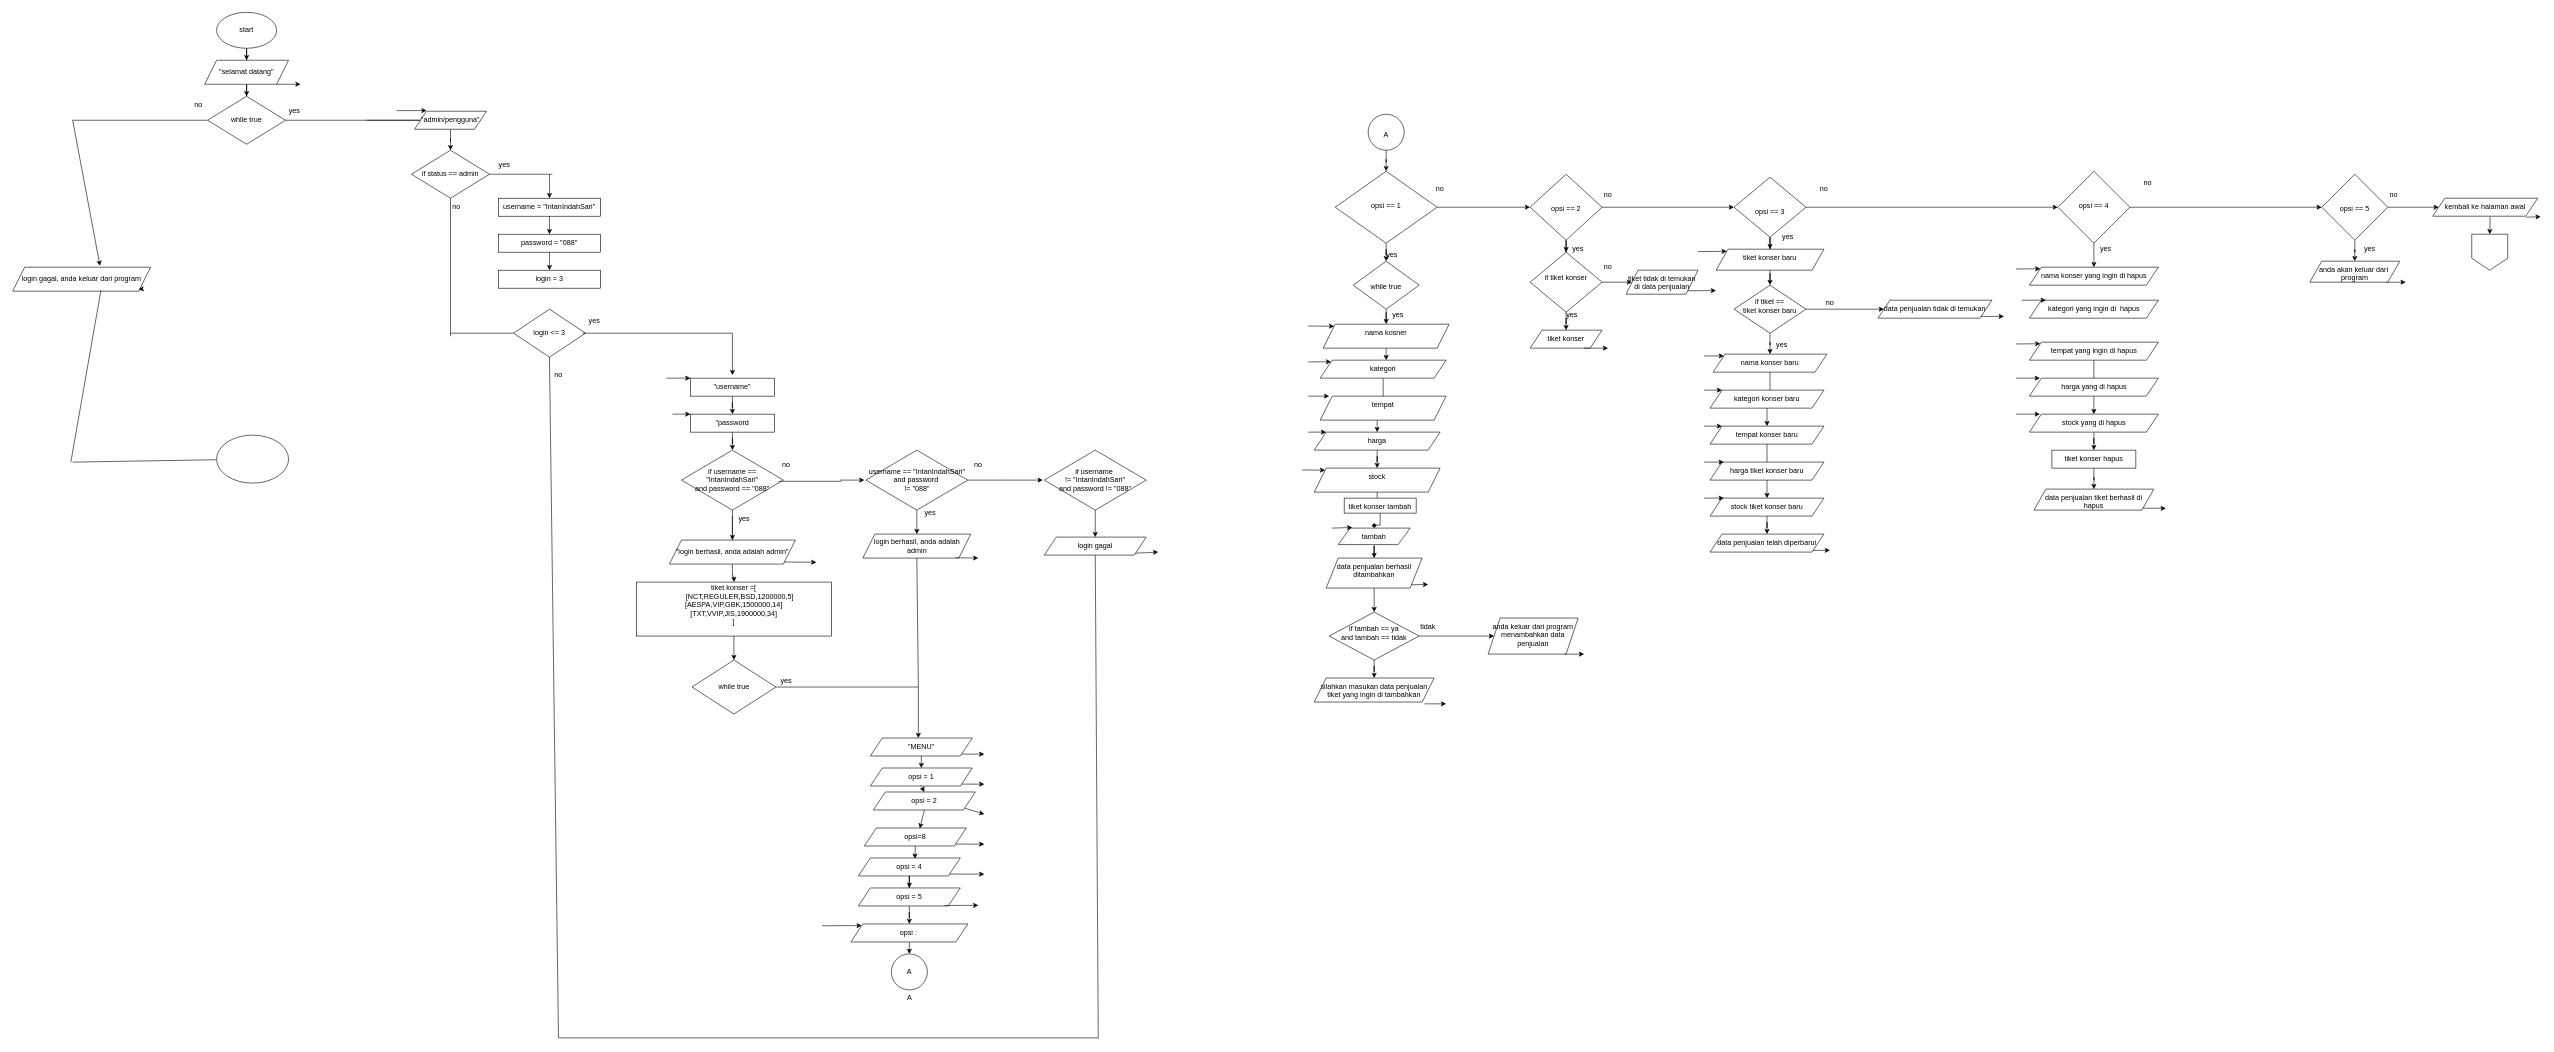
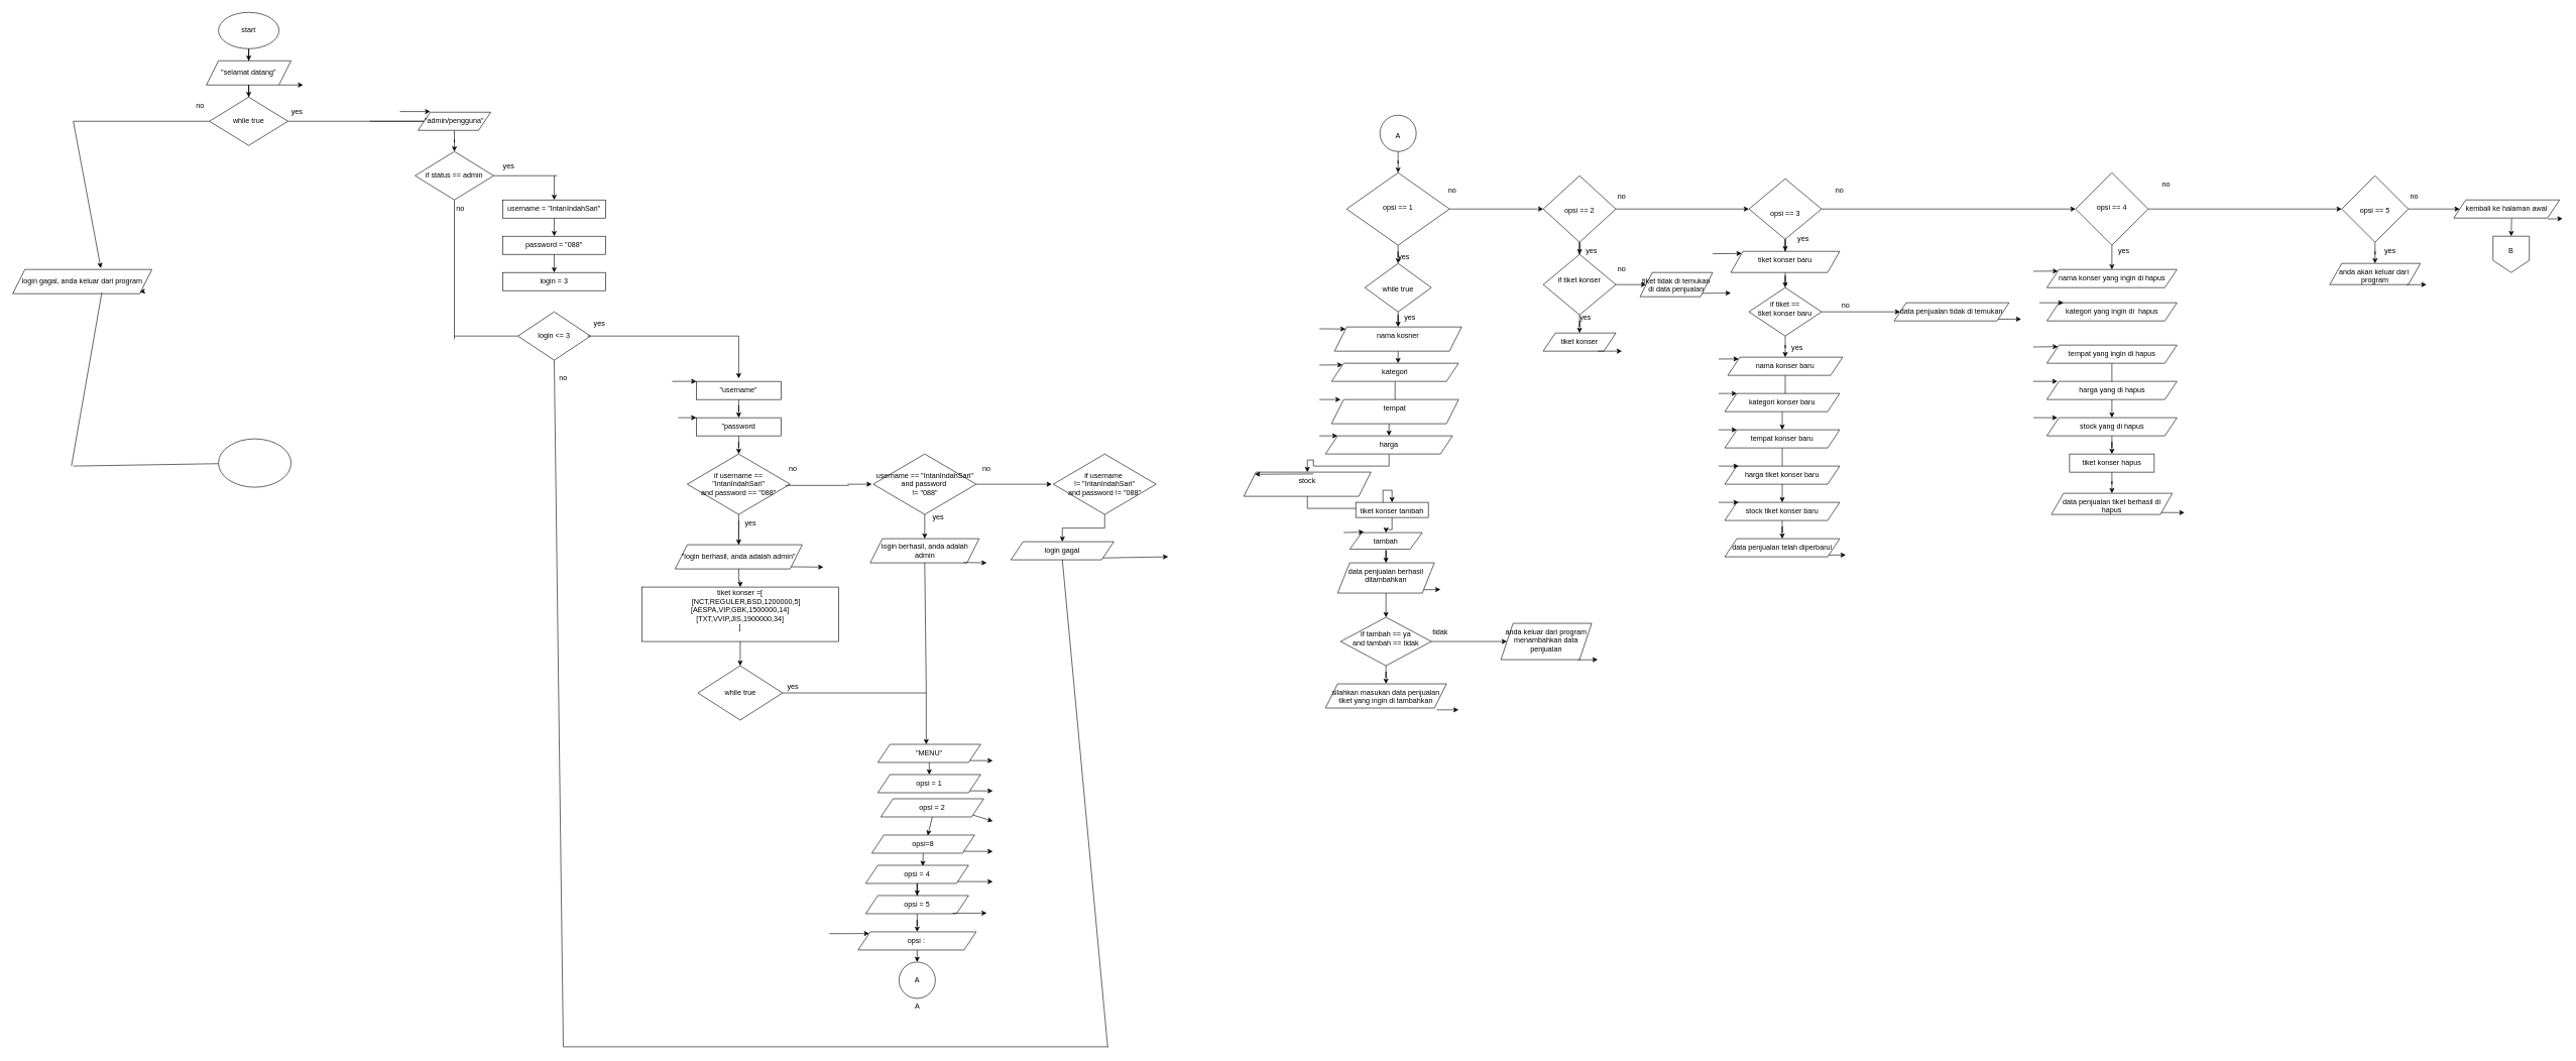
+ <mxCell id="215" value="B" style="text;html=1;whiteSpace=wrap;strokeColor=none;fillColor=none;align=center;verticalAlign=middle;rounded=0;" parent="1" vertex="1"><mxGeometry x="4120" y="400" width="60" height="30" as="geometry" /></mxCell>
- <mxCell id="111" value="stock" style="shape=parallelogram;perimeter=parallelogramPerimeter;whiteSpace=wrap;html=1;fixedSize=1;verticalAlign=top;" parent="1" vertex="1"><mxGeometry x="2190" y="780" width="210" height="40" as="geometry" /></mxCell>
+ <mxCell id="111" value="stock" style="shape=parallelogram;perimeter=parallelogramPerimeter;whiteSpace=wrap;html=1;fixedSize=1;verticalAlign=top;" parent="1" vertex="1"><mxGeometry x="2055" y="780" width="210" height="40" as="geometry" /></mxCell>
- <mxCell id="120" value="" style="edgeStyle=orthogonalEdgeStyle;rounded=0;orthogonalLoop=1;jettySize=auto;html=1;endArrow=diamond;" parent="1" source="121" target="123" edge="1"><mxGeometry relative="1" as="geometry" /></mxCell>
+ <mxCell id="120" value="" style="edgeStyle=orthogonalEdgeStyle;rounded=0;orthogonalLoop=1;jettySize=auto;html=1;" parent="1" source="121" target="123" edge="1"><mxGeometry relative="1" as="geometry" /></mxCell>
- <mxCell id="84" value="login gagal" style="shape=parallelogram;perimeter=parallelogramPerimeter;whiteSpace=wrap;html=1;fixedSize=1;rounded=0;" parent="1" vertex="1"><mxGeometry x="1740" y="895" width="170" height="30" as="geometry" /></mxCell>
+ <mxCell id="84" value="login gagal" style="shape=parallelogram;perimeter=parallelogramPerimeter;whiteSpace=wrap;html=1;fixedSize=1;rounded=0;" parent="1" vertex="1"><mxGeometry x="1670" y="895" width="170" height="30" as="geometry" /></mxCell>
- <mxCell id="59" value="" style="endArrow=classic;html=1;rounded=0;exitX=0.5;exitY=1;exitDx=0;exitDy=0;entryX=0.5;entryY=0;entryDx=0;entryDy=0;" parent="1" source="51" target="52" edge="1"><mxGeometry width="50" height="50" relative="1" as="geometry"><mxPoint x="1360" y="1500" as="sourcePoint" /><mxPoint x="1410" y="1450" as="targetPoint" /></mxGeometry></mxCell>
